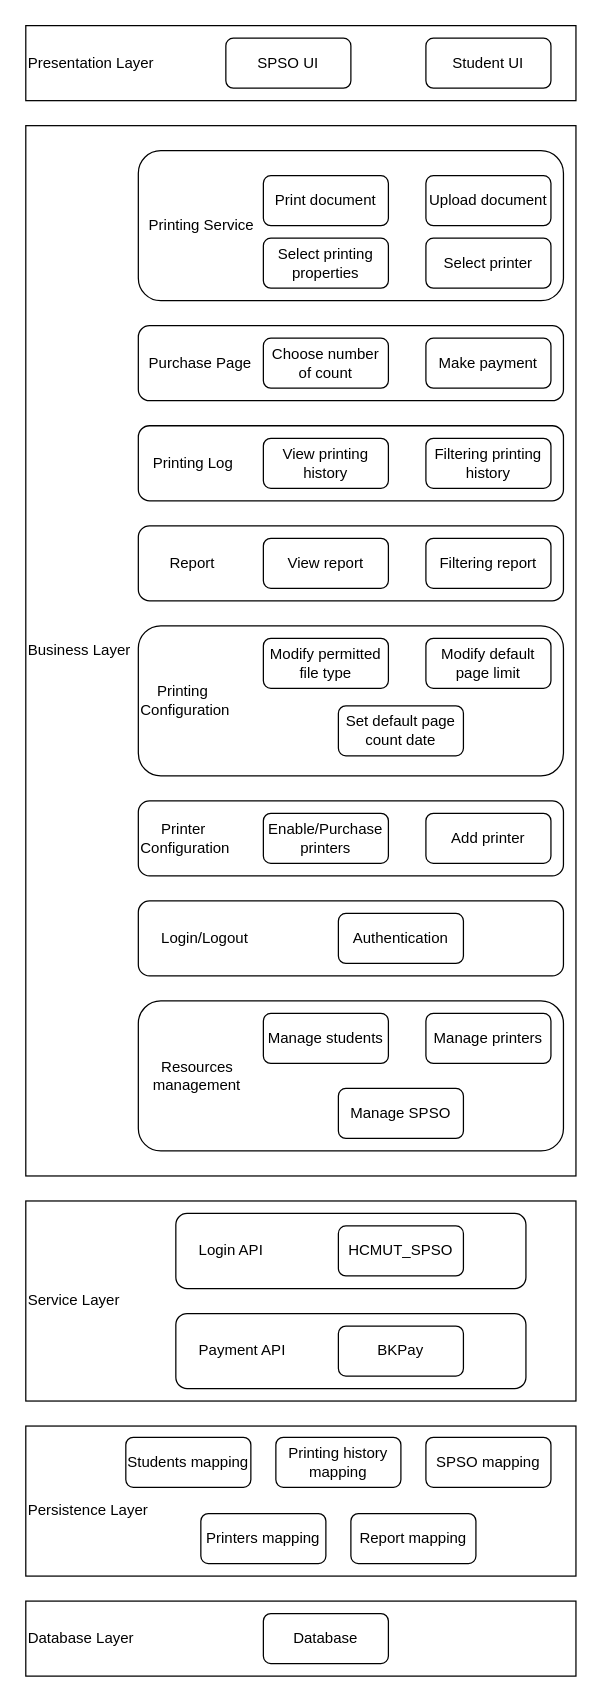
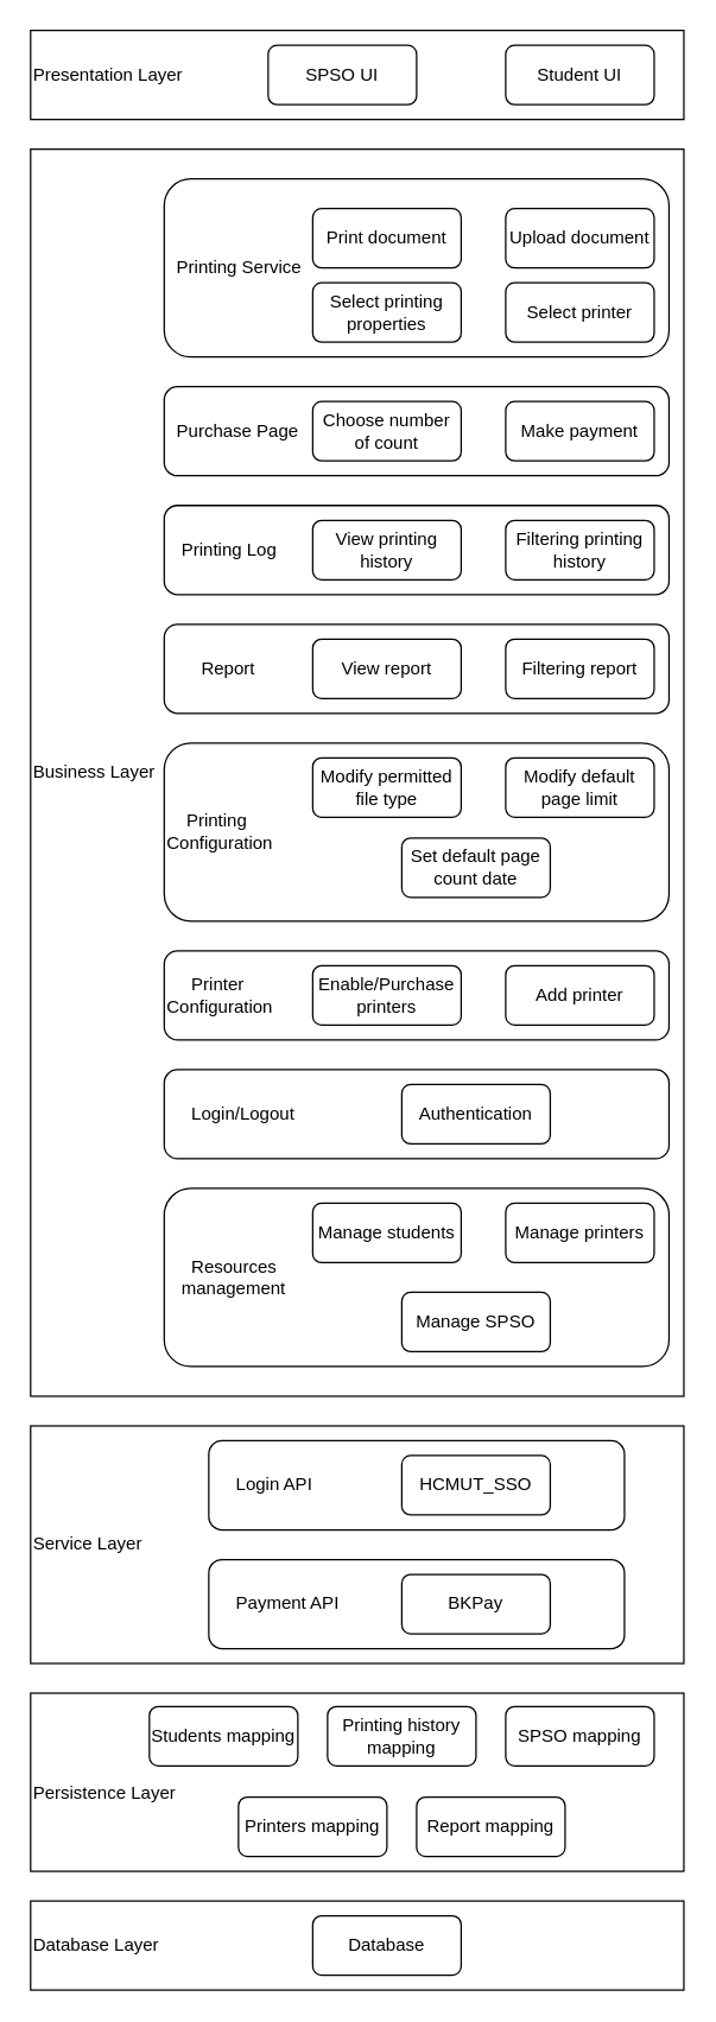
- <mxCell id="29" value="HCMUT_SPSO" style="rounded=1;whiteSpace=wrap;html=1;" vertex="1" parent="1"><mxGeometry x="270" y="980" width="100" height="40" as="geometry" /></mxCell>
+ <mxCell id="29" value="HCMUT_SSO" style="rounded=1;whiteSpace=wrap;html=1;" vertex="1" parent="1"><mxGeometry x="270" y="980" width="100" height="40" as="geometry" /></mxCell>
